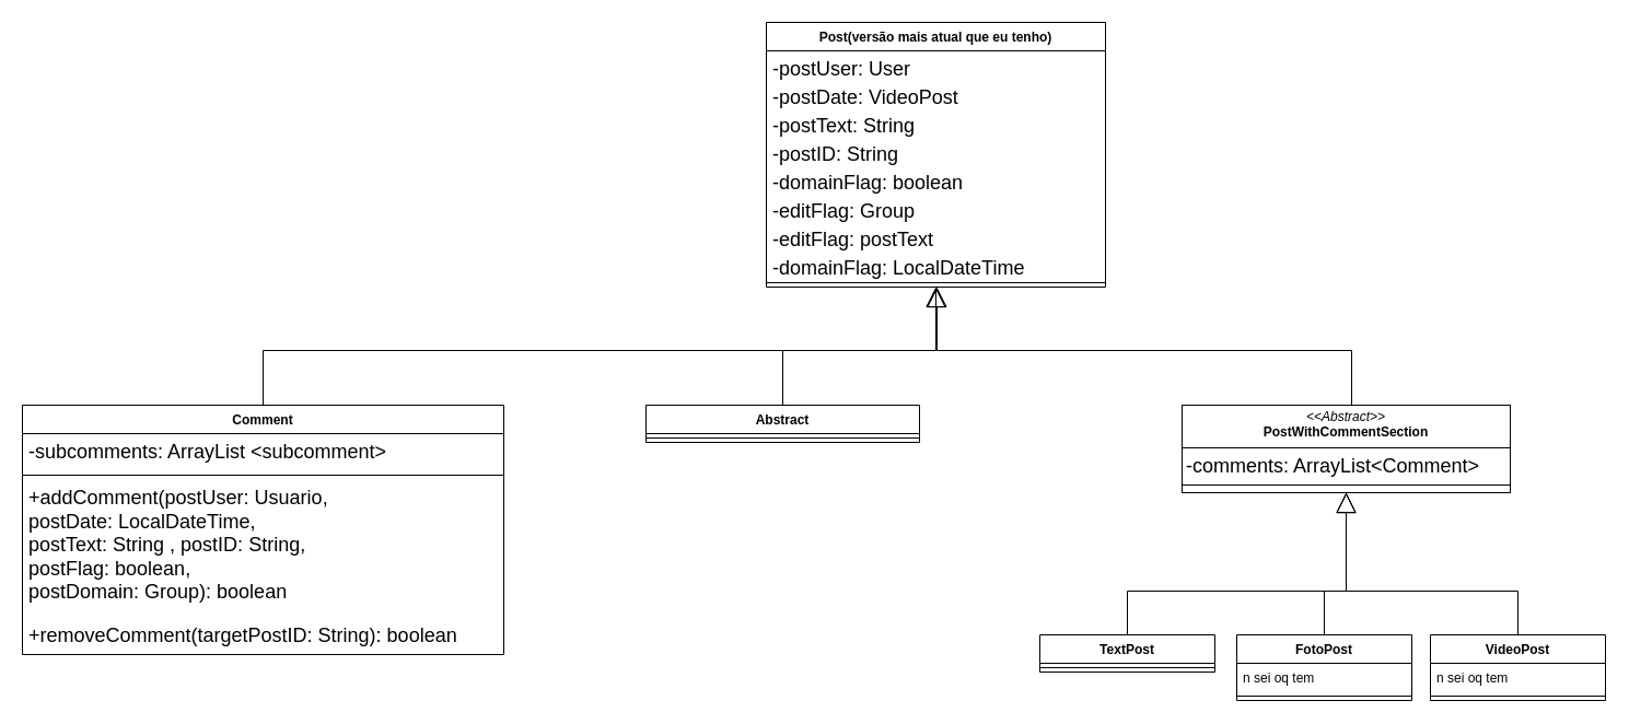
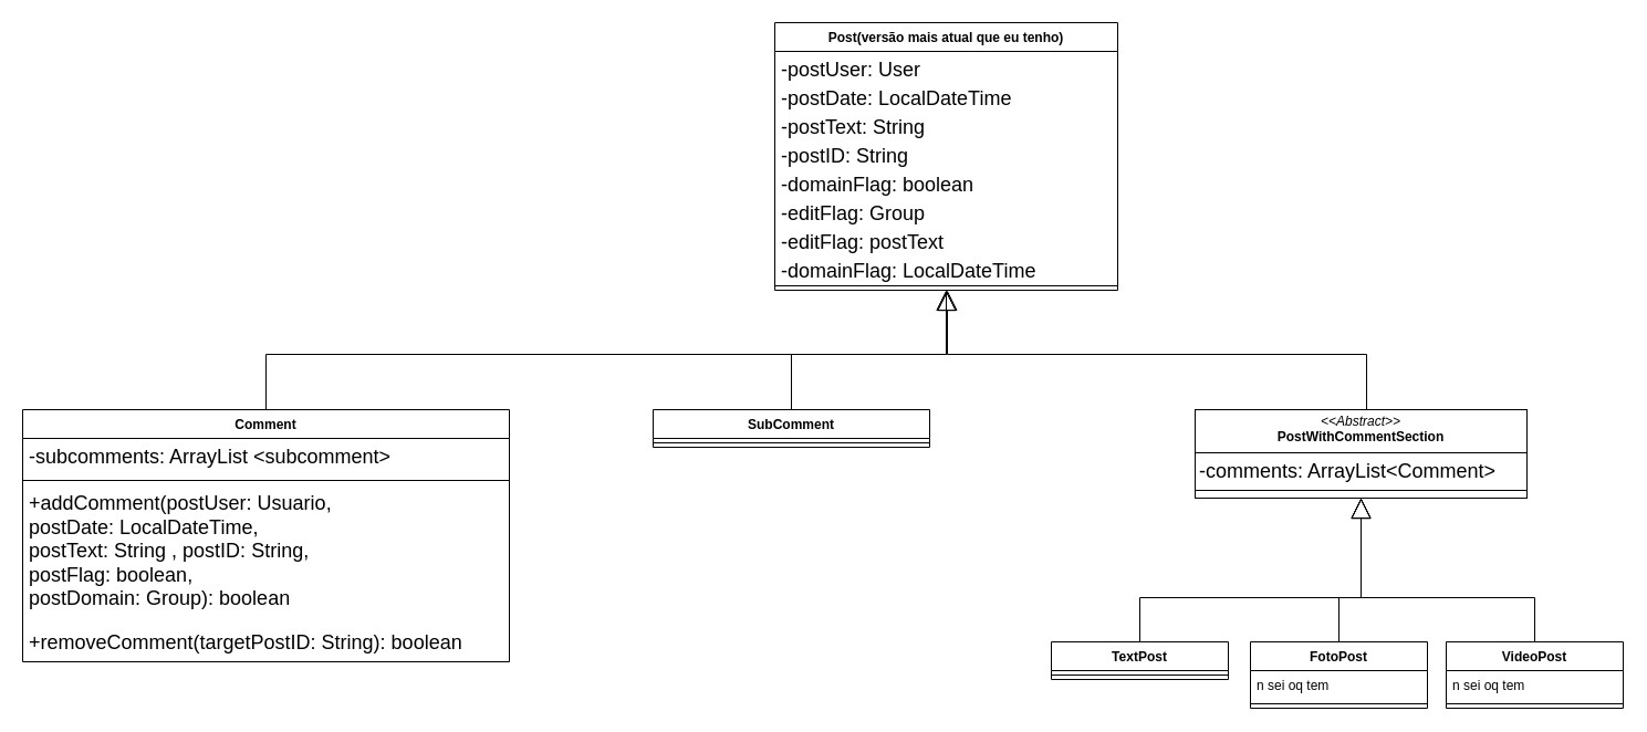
- <mxCell id="4" value="&lt;span style=&quot;font-size: 18px;&quot;&gt;-postDate: VideoPost&lt;/span&gt;" style="text;strokeColor=none;fillColor=none;align=left;verticalAlign=top;spacingLeft=4;spacingRight=4;overflow=hidden;rotatable=0;points=[[0,0.5],[1,0.5]];portConstraint=eastwest;whiteSpace=wrap;html=1;" vertex="1" parent="2"><mxGeometry y="52" width="310" height="26" as="geometry" /></mxCell>
+ <mxCell id="4" value="&lt;span style=&quot;font-size: 18px;&quot;&gt;-postDate: LocalDateTime&lt;/span&gt;" style="text;strokeColor=none;fillColor=none;align=left;verticalAlign=top;spacingLeft=4;spacingRight=4;overflow=hidden;rotatable=0;points=[[0,0.5],[1,0.5]];portConstraint=eastwest;whiteSpace=wrap;html=1;" vertex="1" parent="2"><mxGeometry y="52" width="310" height="26" as="geometry" /></mxCell>
- <mxCell id="18" value="Abstract" style="swimlane;fontStyle=1;align=center;verticalAlign=top;childLayout=stackLayout;horizontal=1;startSize=26;horizontalStack=0;resizeParent=1;resizeParentMax=0;resizeLast=0;collapsible=1;marginBottom=0;whiteSpace=wrap;html=1;" vertex="1" parent="1"><mxGeometry x="590" y="370" width="250" height="34" as="geometry" /></mxCell>
+ <mxCell id="18" value="SubComment" style="swimlane;fontStyle=1;align=center;verticalAlign=top;childLayout=stackLayout;horizontal=1;startSize=26;horizontalStack=0;resizeParent=1;resizeParentMax=0;resizeLast=0;collapsible=1;marginBottom=0;whiteSpace=wrap;html=1;" vertex="1" parent="1"><mxGeometry x="590" y="370" width="250" height="34" as="geometry" /></mxCell>
